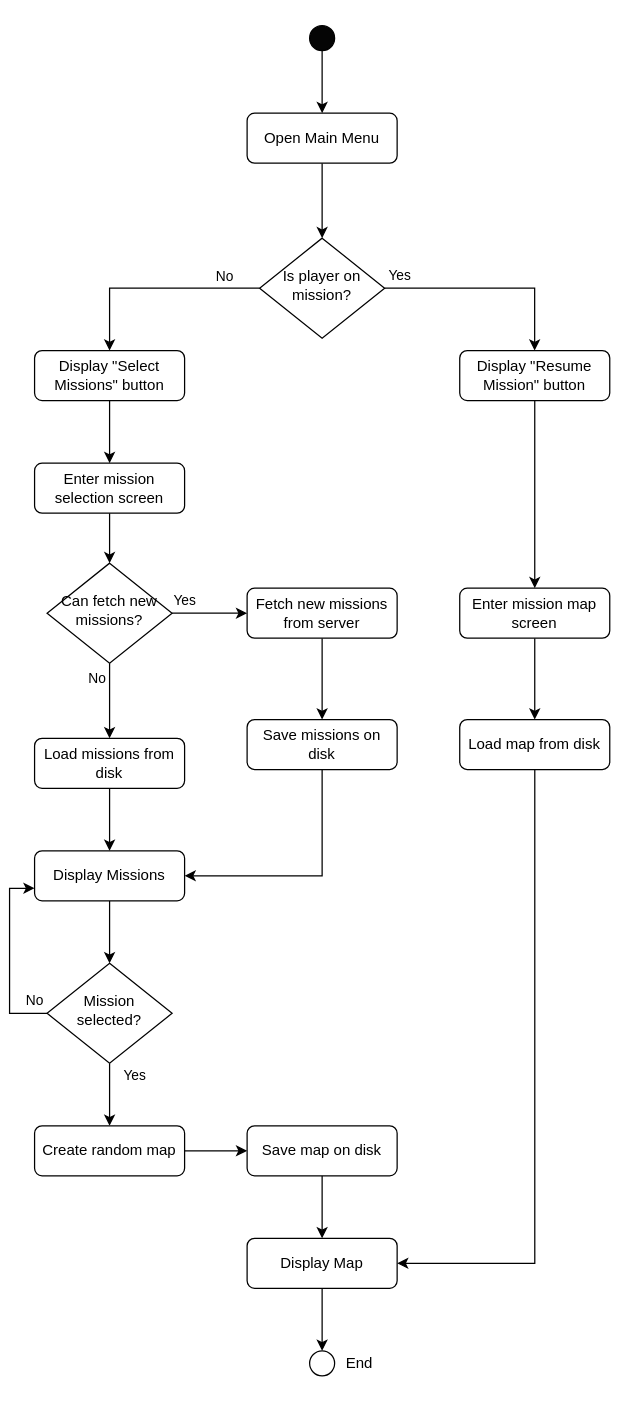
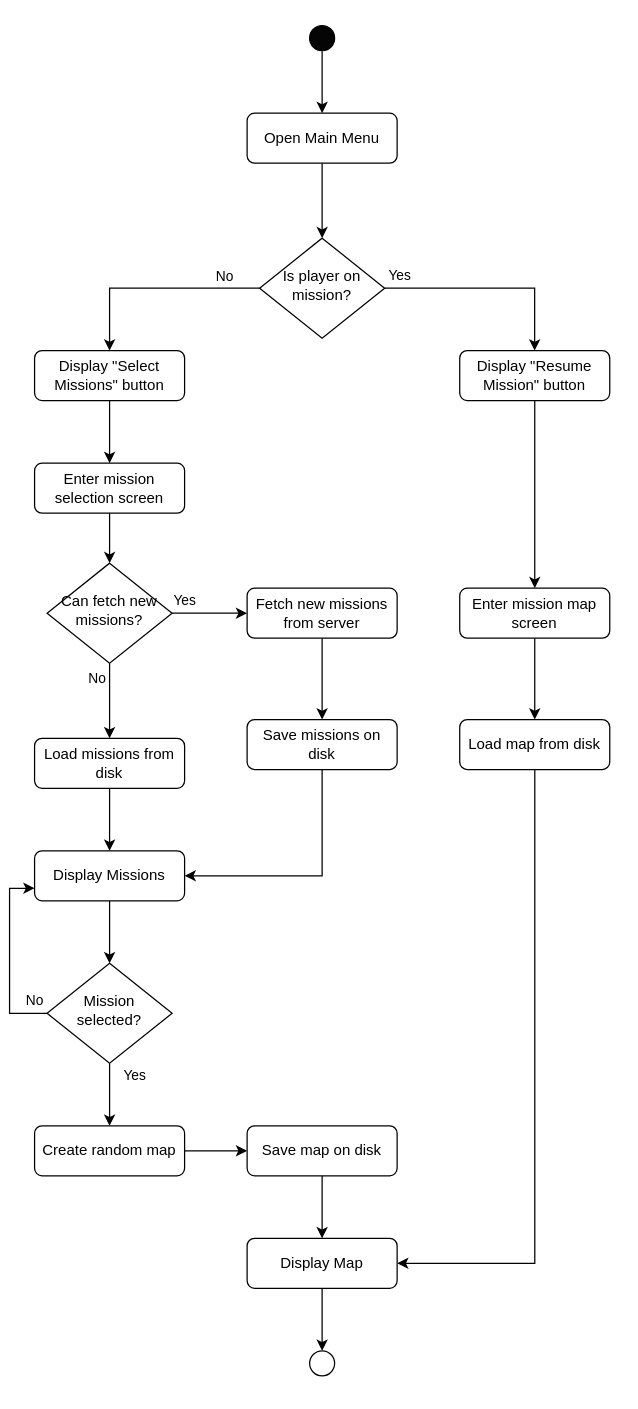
- <mxCell id="41" value="End" style="text;html=1;strokeColor=none;fillColor=none;align=center;verticalAlign=middle;whiteSpace=wrap;rounded=0;" vertex="1" parent="1"><mxGeometry x="260" y="1075" width="40" height="30" as="geometry" /></mxCell>
